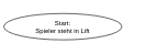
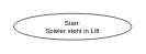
- <mxCell id="2" value="Start:&lt;br style=&quot;font-size: 10px;&quot;&gt;Spieler steht in Lift" style="ellipse;whiteSpace=wrap;html=1;shadow=0;fontFamily=Helvetica;fontSize=10;fontColor=default;align=center;strokeColor=default;strokeWidth=1;fillColor=default;" parent="1" vertex="1"><mxGeometry x="5" y="20" width="180" height="40" as="geometry" /></mxCell>
+ <mxCell id="2" value="Start:&lt;br style=&quot;font-size: 10px;&quot;&gt;Spieler steht in Lift" style="ellipse;whiteSpace=wrap;html=1;shadow=0;fontFamily=Helvetica;fontSize=10;fontColor=default;align=center;strokeColor=default;strokeWidth=1;fillColor=default;" parent="1" vertex="1"><mxGeometry x="20" y="20" width="180" height="40" as="geometry" /></mxCell>
